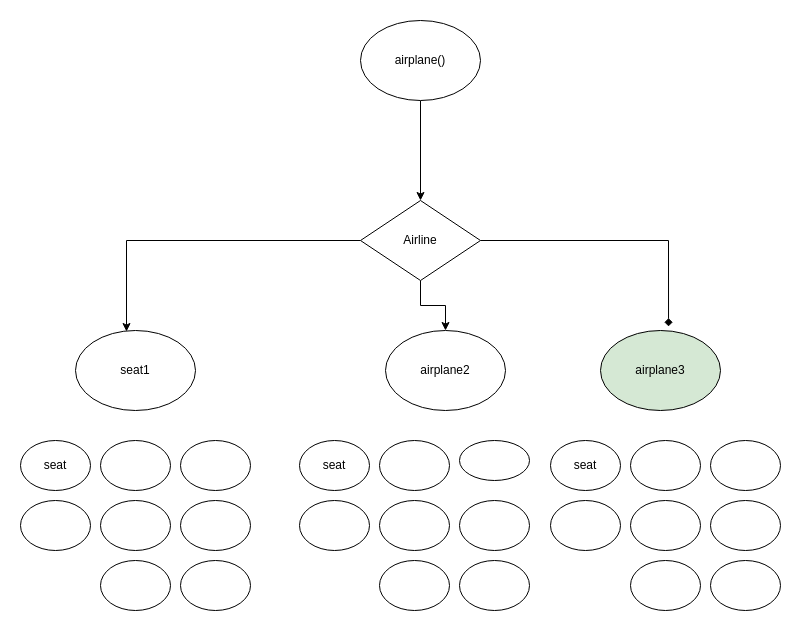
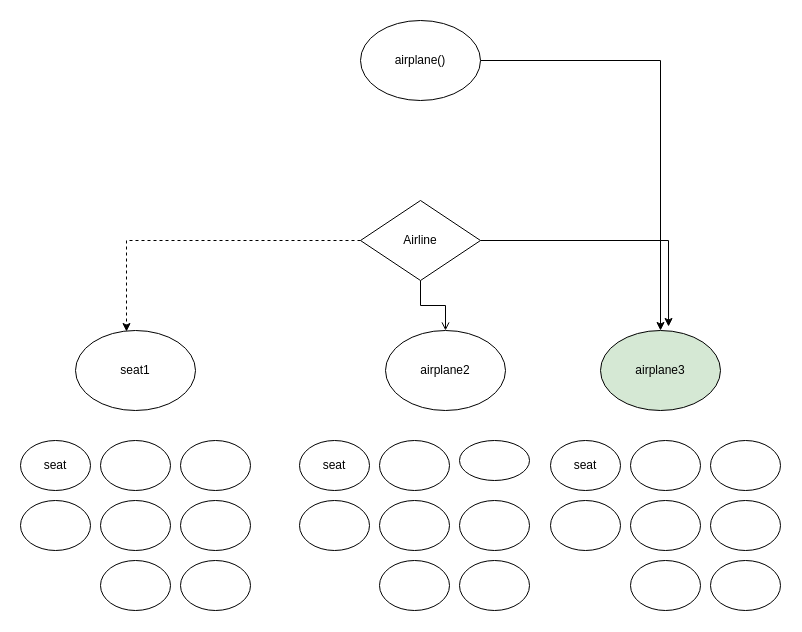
- <mxCell id="2" style="edgeStyle=orthogonalEdgeStyle;rounded=0;orthogonalLoop=1;jettySize=auto;html=1;entryX=0.5;entryY=0;entryDx=0;entryDy=0;" edge="1" parent="1" source="3" target="7"><mxGeometry relative="1" as="geometry" /></mxCell>
+ <mxCell id="2" style="edgeStyle=orthogonalEdgeStyle;rounded=0;orthogonalLoop=1;jettySize=auto;html=1;" edge="1" parent="1" source="3" target="10"><mxGeometry relative="1" as="geometry" /></mxCell>
- <mxCell id="5" style="edgeStyle=orthogonalEdgeStyle;rounded=0;orthogonalLoop=1;jettySize=auto;html=1;entryX=0.425;entryY=0.013;entryDx=0;entryDy=0;entryPerimeter=0;" edge="1" parent="1" source="7" target="9"><mxGeometry relative="1" as="geometry" /></mxCell>
+ <mxCell id="5" style="edgeStyle=orthogonalEdgeStyle;rounded=0;orthogonalLoop=1;jettySize=auto;html=1;entryX=0.425;entryY=0.013;entryDx=0;entryDy=0;entryPerimeter=0;dashed=1;" edge="1" parent="1" source="7" target="9"><mxGeometry relative="1" as="geometry" /></mxCell>
- <mxCell id="6" style="edgeStyle=orthogonalEdgeStyle;rounded=0;orthogonalLoop=1;jettySize=auto;html=1;entryX=0.567;entryY=-0.05;entryDx=0;entryDy=0;entryPerimeter=0;endArrow=diamond;" edge="1" parent="1" source="7" target="10"><mxGeometry relative="1" as="geometry" /></mxCell>
+ <mxCell id="6" style="edgeStyle=orthogonalEdgeStyle;rounded=0;orthogonalLoop=1;jettySize=auto;html=1;entryX=0.567;entryY=-0.05;entryDx=0;entryDy=0;entryPerimeter=0;" edge="1" parent="1" source="7" target="10"><mxGeometry relative="1" as="geometry" /></mxCell>
- <mxCell id="4" style="edgeStyle=orthogonalEdgeStyle;rounded=0;orthogonalLoop=1;jettySize=auto;html=1;entryX=0.5;entryY=0;entryDx=0;entryDy=0;" edge="1" parent="1" source="7" target="8"><mxGeometry relative="1" as="geometry" /></mxCell>
+ <mxCell id="4" style="edgeStyle=orthogonalEdgeStyle;rounded=0;orthogonalLoop=1;jettySize=auto;html=1;entryX=0.5;entryY=0;entryDx=0;entryDy=0;endArrow=open;" edge="1" parent="1" source="7" target="8"><mxGeometry relative="1" as="geometry" /></mxCell>
